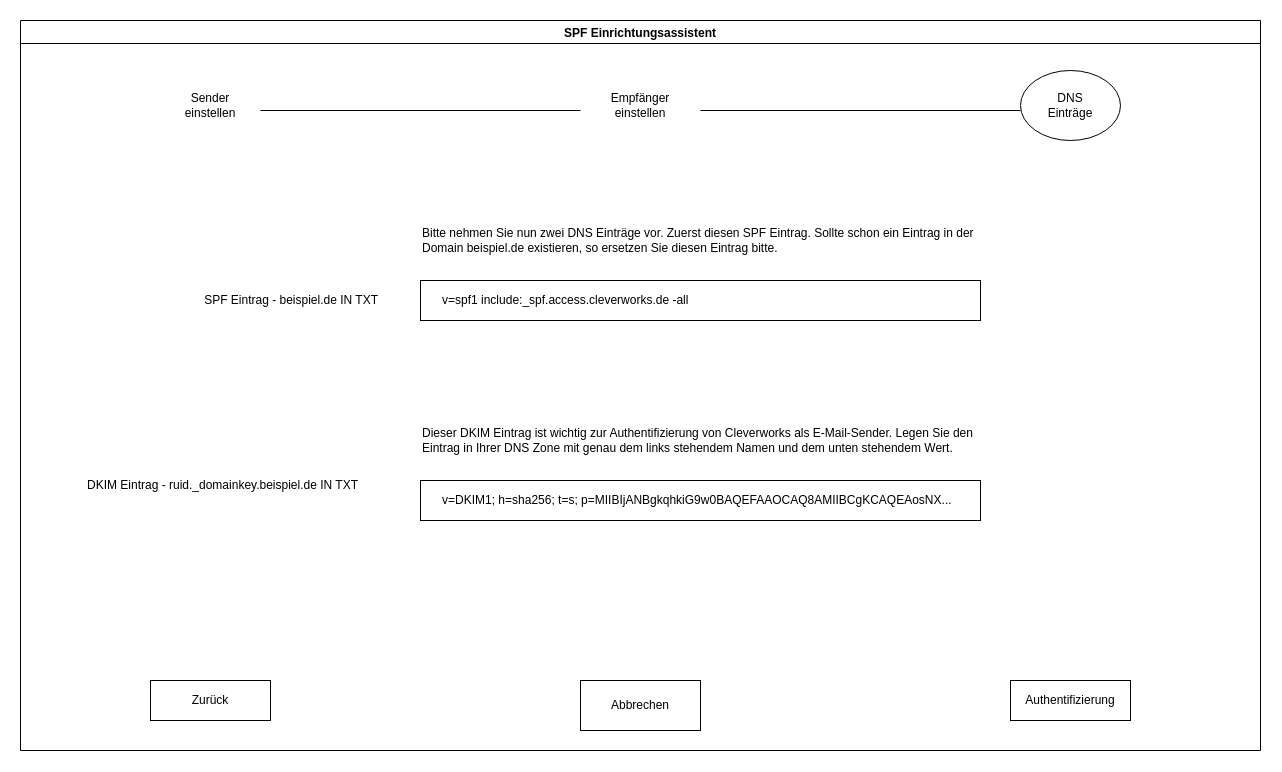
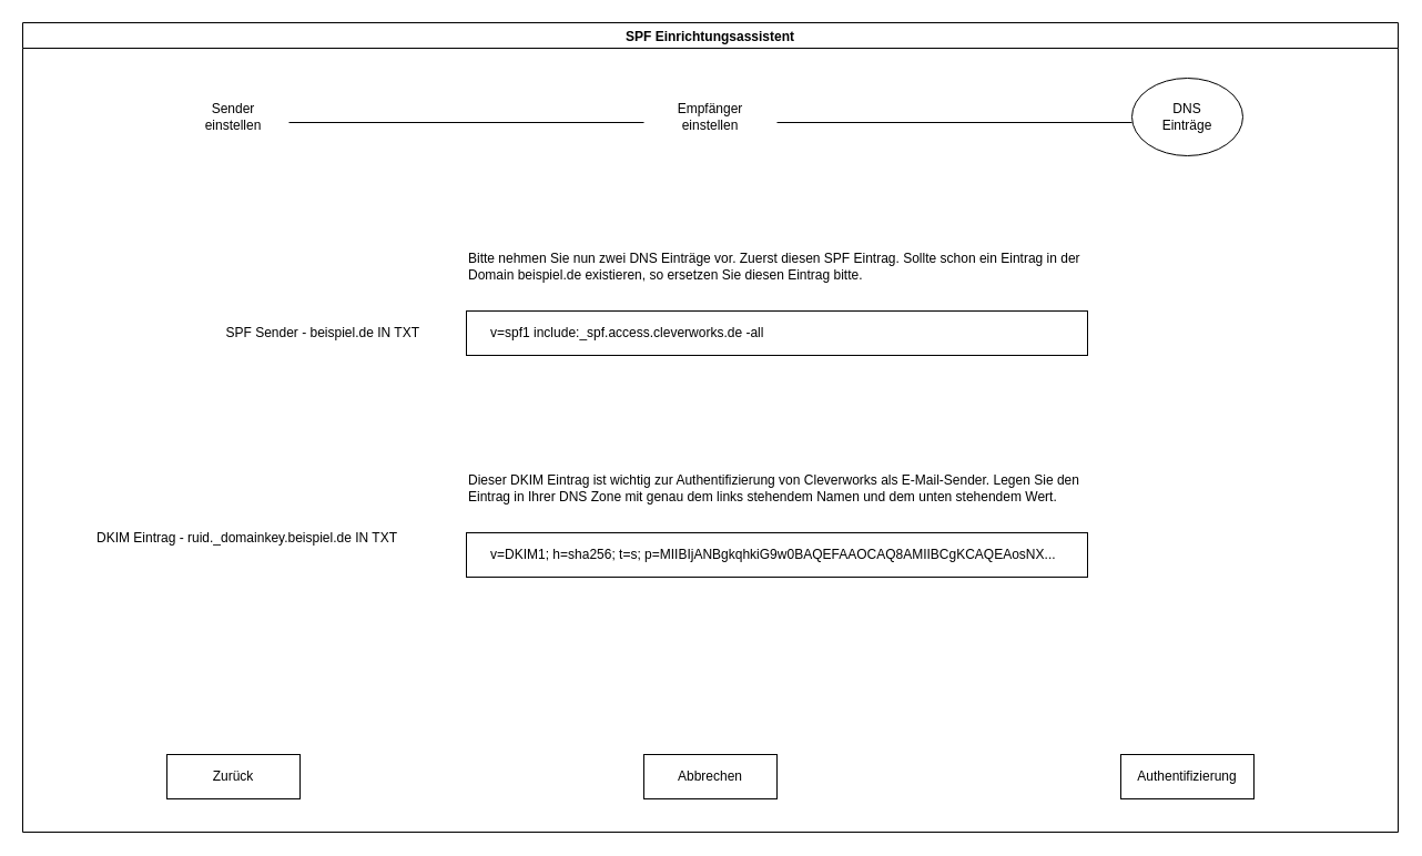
- <mxCell id="8" value="SPF Eintrag - beispiel.de IN TXT" style="text;html=1;strokeColor=none;fillColor=none;align=right;verticalAlign=middle;whiteSpace=wrap;rounded=0;" parent="2" vertex="1"><mxGeometry x="160" y="260" width="200" height="40" as="geometry" /></mxCell>
+ <mxCell id="8" value="SPF Sender - beispiel.de IN TXT" style="text;html=1;strokeColor=none;fillColor=none;align=right;verticalAlign=middle;whiteSpace=wrap;rounded=0;" parent="2" vertex="1"><mxGeometry x="160" y="260" width="200" height="40" as="geometry" /></mxCell>
- <mxCell id="14" value="Abbrechen" style="rounded=0;whiteSpace=wrap;html=1;fontColor=#000000;fillColor=none;" parent="2" vertex="1"><mxGeometry x="560" y="660" width="120" height="50" as="geometry" /></mxCell>
+ <mxCell id="14" value="Abbrechen" style="rounded=0;whiteSpace=wrap;html=1;fontColor=#000000;fillColor=none;" parent="2" vertex="1"><mxGeometry x="560" y="660" width="120" height="40" as="geometry" /></mxCell>
